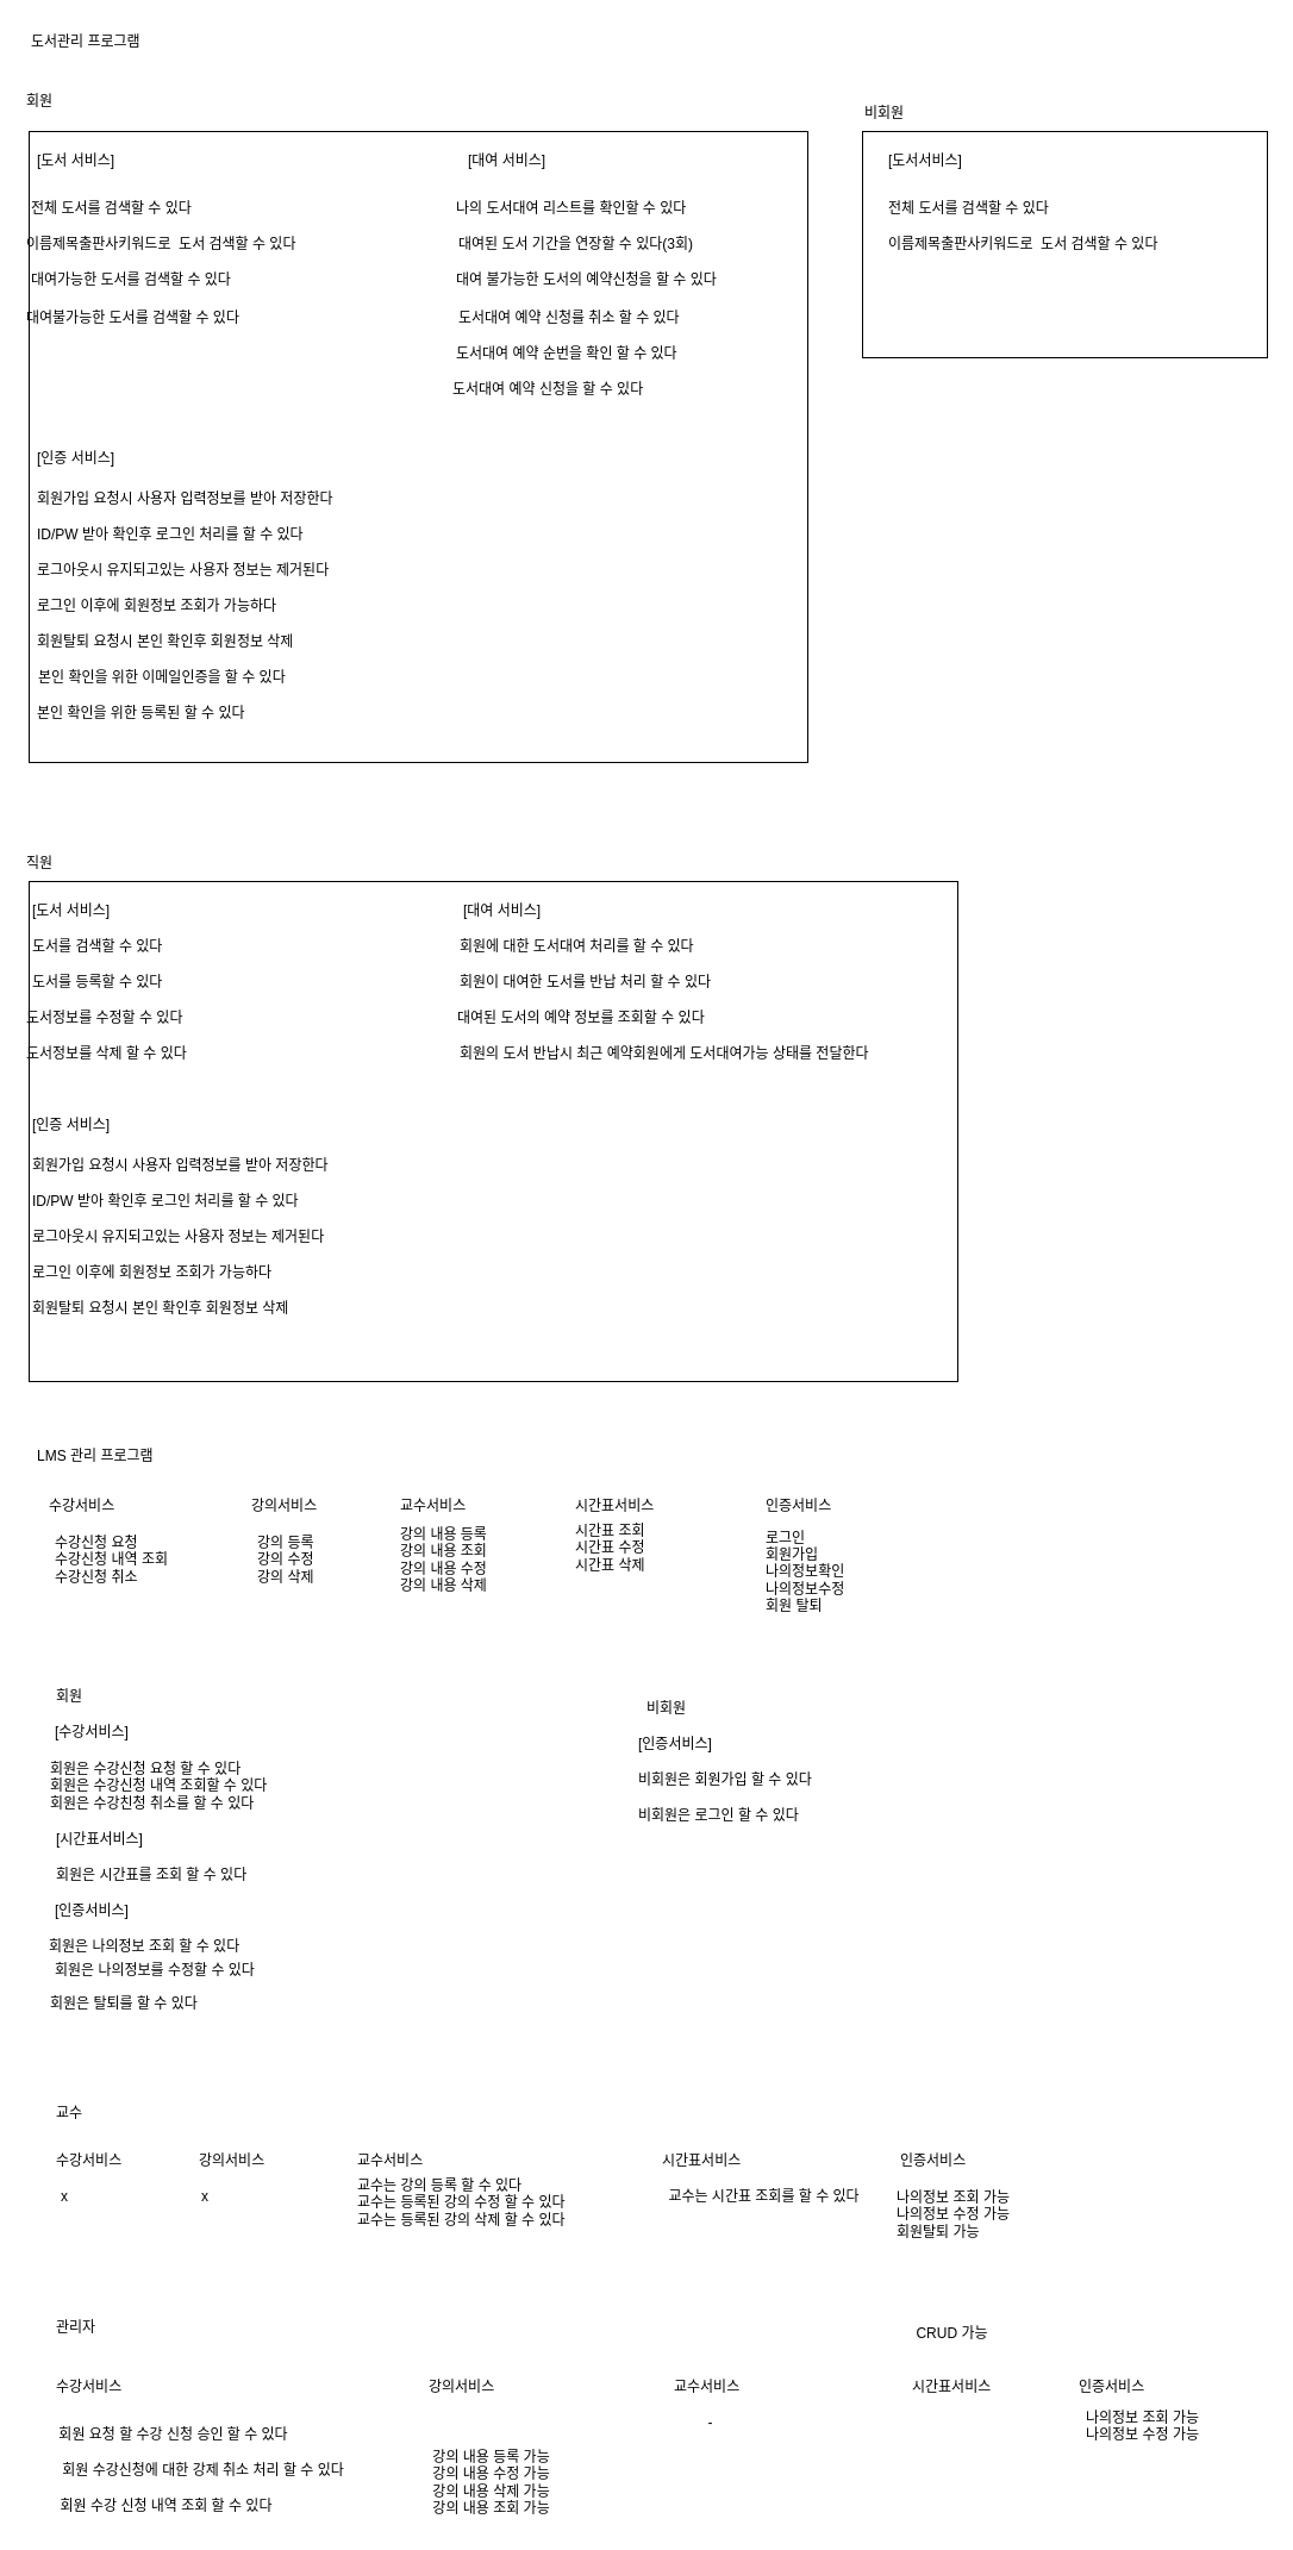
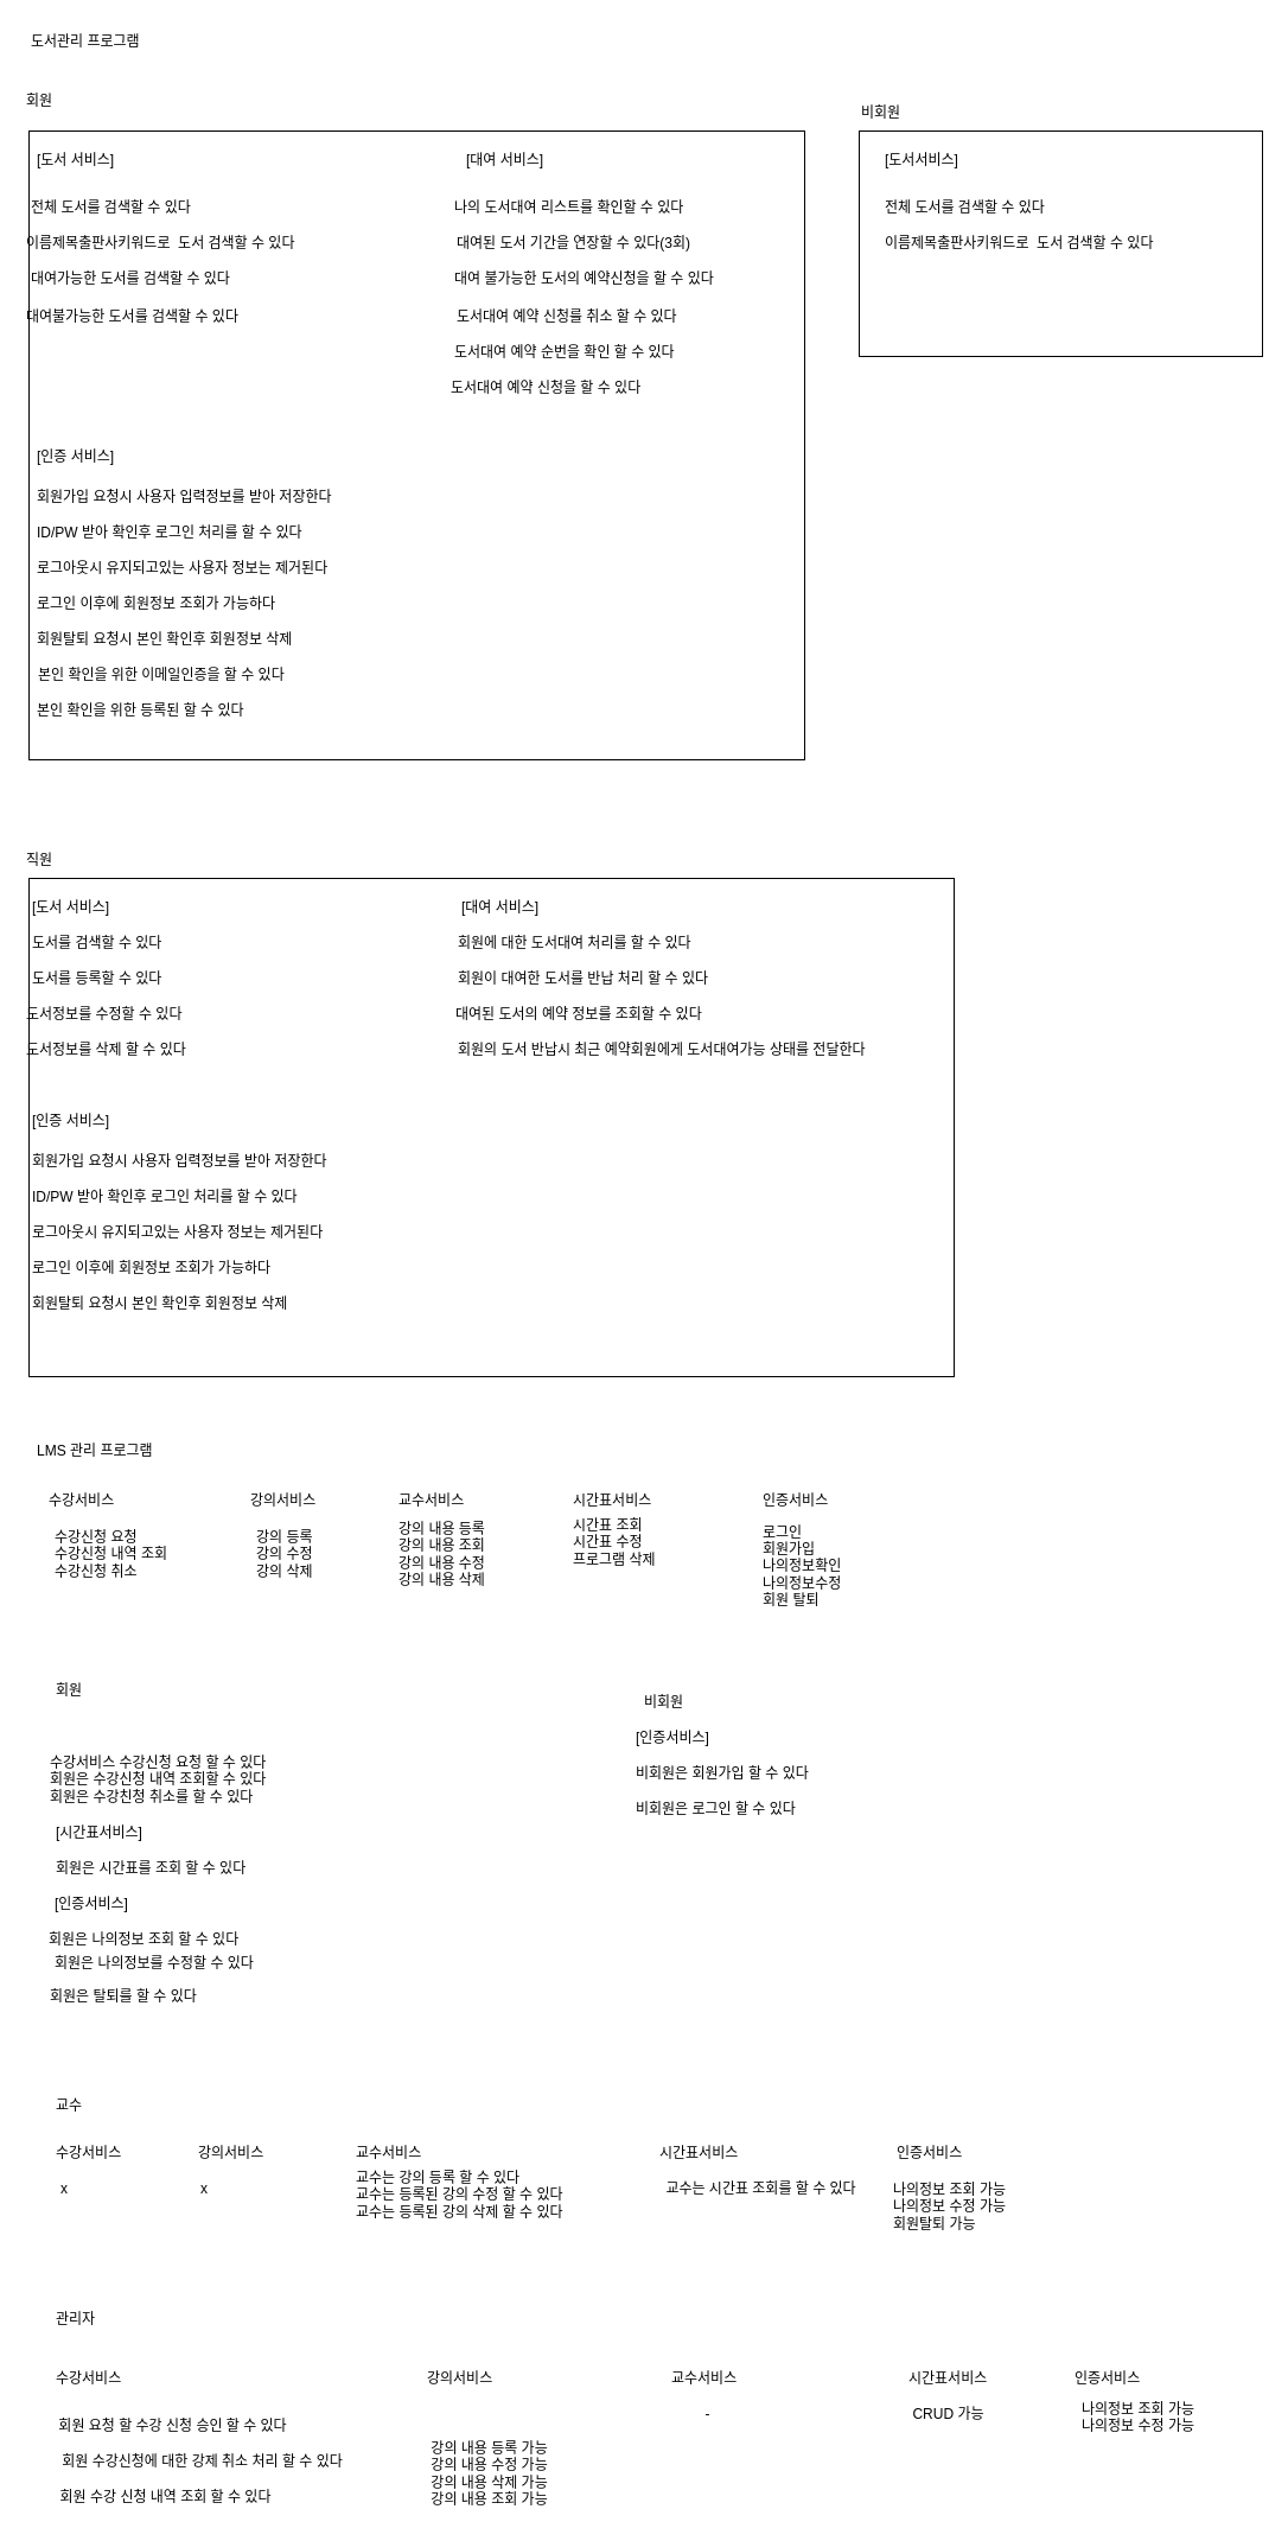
- <mxCell id="59" value="시간표 조회&lt;div&gt;시간표 수정&lt;/div&gt;&lt;div&gt;시간표 삭제&lt;/div&gt;" style="text;html=1;align=left;verticalAlign=middle;resizable=0;points=[];autosize=1;strokeColor=none;fillColor=none;" vertex="1" parent="1"><mxGeometry x="480.5" y="1270" width="90" height="60" as="geometry" /></mxCell>
+ <mxCell id="59" value="시간표 조회&lt;div&gt;시간표 수정&lt;/div&gt;&lt;div&gt;프로그램 삭제&lt;/div&gt;" style="text;html=1;align=left;verticalAlign=middle;resizable=0;points=[];autosize=1;strokeColor=none;fillColor=none;" vertex="1" parent="1"><mxGeometry x="480.5" y="1270" width="90" height="60" as="geometry" /></mxCell>
- <mxCell id="63" value="[수강서비스]" style="text;html=1;align=left;verticalAlign=middle;resizable=0;points=[];autosize=1;strokeColor=none;fillColor=none;" vertex="1" parent="1"><mxGeometry x="44" y="1440" width="90" height="30" as="geometry" /></mxCell>
- <mxCell id="64" value="회원은 수강신청 요청 할 수 있다&lt;div&gt;회원은 수강신청 내역 조회할 수 있다&lt;/div&gt;&lt;div&gt;회원은 수강친청 취소를 할 수 있다&lt;/div&gt;" style="text;html=1;align=left;verticalAlign=middle;resizable=0;points=[];autosize=1;strokeColor=none;fillColor=none;" vertex="1" parent="1"><mxGeometry x="40" y="1470" width="220" height="60" as="geometry" /></mxCell>
+ <mxCell id="64" value="수강서비스 수강신청 요청 할 수 있다&lt;div&gt;회원은 수강신청 내역 조회할 수 있다&lt;/div&gt;&lt;div&gt;회원은 수강친청 취소를 할 수 있다&lt;/div&gt;" style="text;html=1;align=left;verticalAlign=middle;resizable=0;points=[];autosize=1;strokeColor=none;fillColor=none;" vertex="1" parent="1"><mxGeometry x="40" y="1470" width="220" height="60" as="geometry" /></mxCell>
- <mxCell id="94" value="CRUD 가능" style="text;html=1;align=center;verticalAlign=middle;resizable=0;points=[];autosize=1;strokeColor=none;fillColor=none;" vertex="1" parent="1"><mxGeometry x="754" y="1945" width="90" height="30" as="geometry" /></mxCell>
+ <mxCell id="94" value="CRUD 가능" style="text;html=1;align=center;verticalAlign=middle;resizable=0;points=[];autosize=1;strokeColor=none;fillColor=none;" vertex="1" parent="1"><mxGeometry x="754" y="2020" width="90" height="30" as="geometry" /></mxCell>
